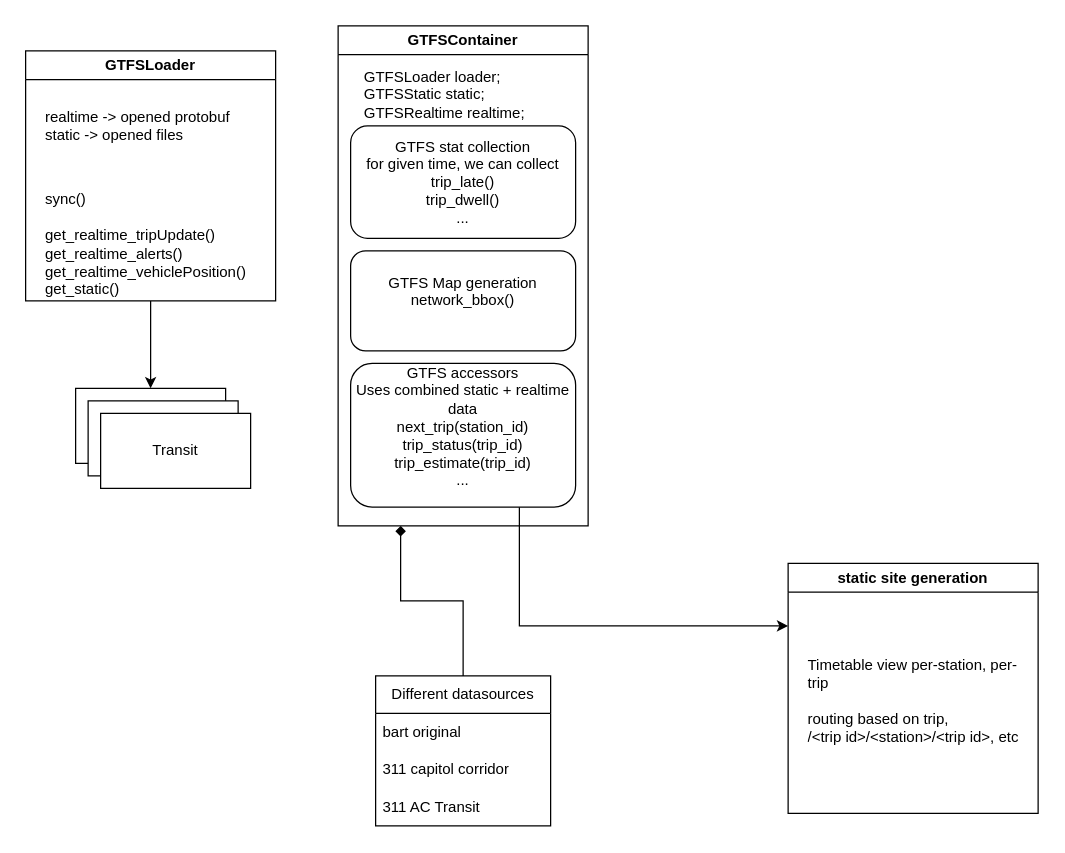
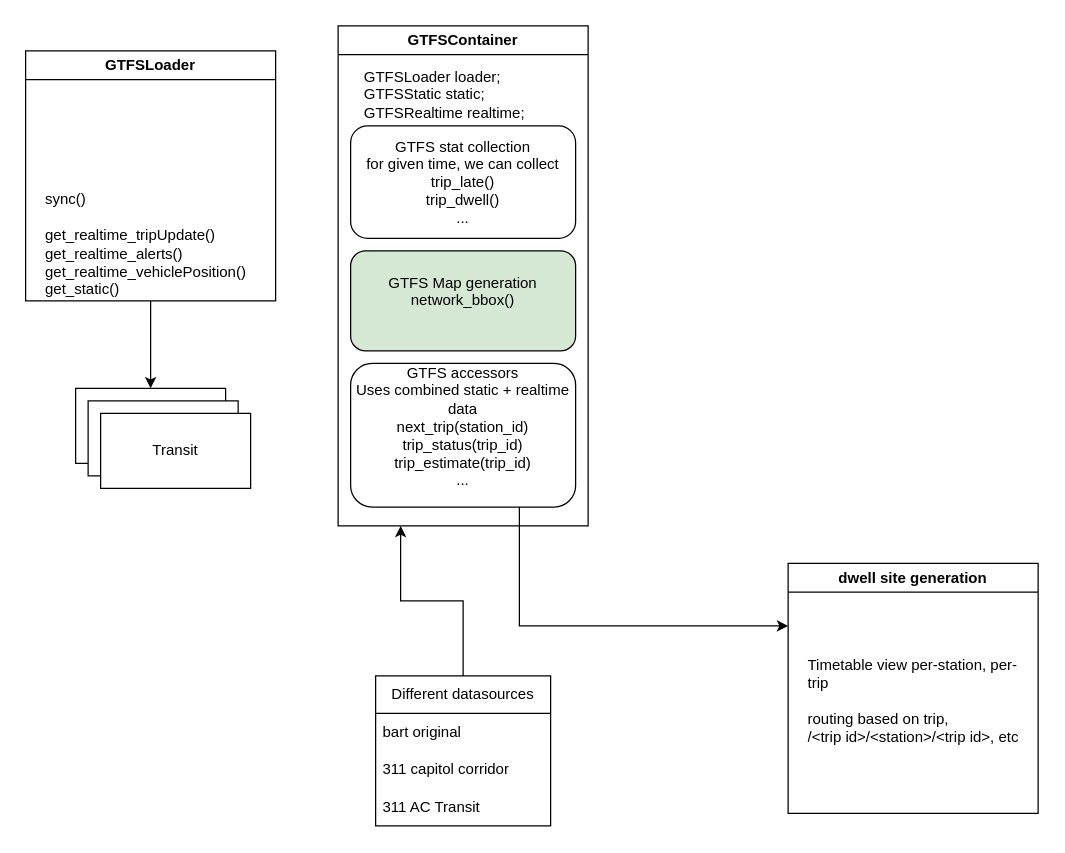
- <mxCell id="13" value="realtime -&amp;gt; opened protobuf&amp;nbsp;&lt;div&gt;static -&amp;gt; opened files&lt;/div&gt;" style="text;strokeColor=none;fillColor=none;align=left;verticalAlign=middle;spacingLeft=4;spacingRight=4;overflow=hidden;points=[[0,0.5],[1,0.5]];portConstraint=eastwest;rotatable=0;whiteSpace=wrap;html=1;" vertex="1" parent="11"><mxGeometry x="10" y="20" width="190" height="80" as="geometry" /></mxCell>
- <mxCell id="6" value="GTFS Map generation&lt;div&gt;network_bbox()&lt;/div&gt;&lt;div&gt;&lt;br&gt;&lt;/div&gt;" style="rounded=1;whiteSpace=wrap;html=1;glass=0;" vertex="1" parent="2"><mxGeometry x="10" y="180" width="180" height="80" as="geometry" /></mxCell>
+ <mxCell id="6" value="GTFS Map generation&lt;div&gt;network_bbox()&lt;/div&gt;&lt;div&gt;&lt;br&gt;&lt;/div&gt;" style="rounded=1;whiteSpace=wrap;html=1;glass=0;fillColor=#d5e8d4;" vertex="1" parent="2"><mxGeometry x="10" y="180" width="180" height="80" as="geometry" /></mxCell>
- <mxCell id="16" style="edgeStyle=orthogonalEdgeStyle;rounded=0;orthogonalLoop=1;jettySize=auto;html=1;exitX=0.5;exitY=0;exitDx=0;exitDy=0;entryX=0.25;entryY=1;entryDx=0;entryDy=0;endArrow=diamond;" edge="1" parent="1" source="17" target="2"><mxGeometry relative="1" as="geometry" /></mxCell>
+ <mxCell id="16" style="edgeStyle=orthogonalEdgeStyle;rounded=0;orthogonalLoop=1;jettySize=auto;html=1;exitX=0.5;exitY=0;exitDx=0;exitDy=0;entryX=0.25;entryY=1;entryDx=0;entryDy=0;" edge="1" parent="1" source="17" target="2"><mxGeometry relative="1" as="geometry" /></mxCell>
- <mxCell id="14" value="static site generation" style="swimlane;whiteSpace=wrap;html=1;" vertex="1" parent="1"><mxGeometry x="630" y="450" width="200" height="200" as="geometry" /></mxCell>
+ <mxCell id="14" value="dwell site generation" style="swimlane;whiteSpace=wrap;html=1;" vertex="1" parent="1"><mxGeometry x="630" y="450" width="200" height="200" as="geometry" /></mxCell>
